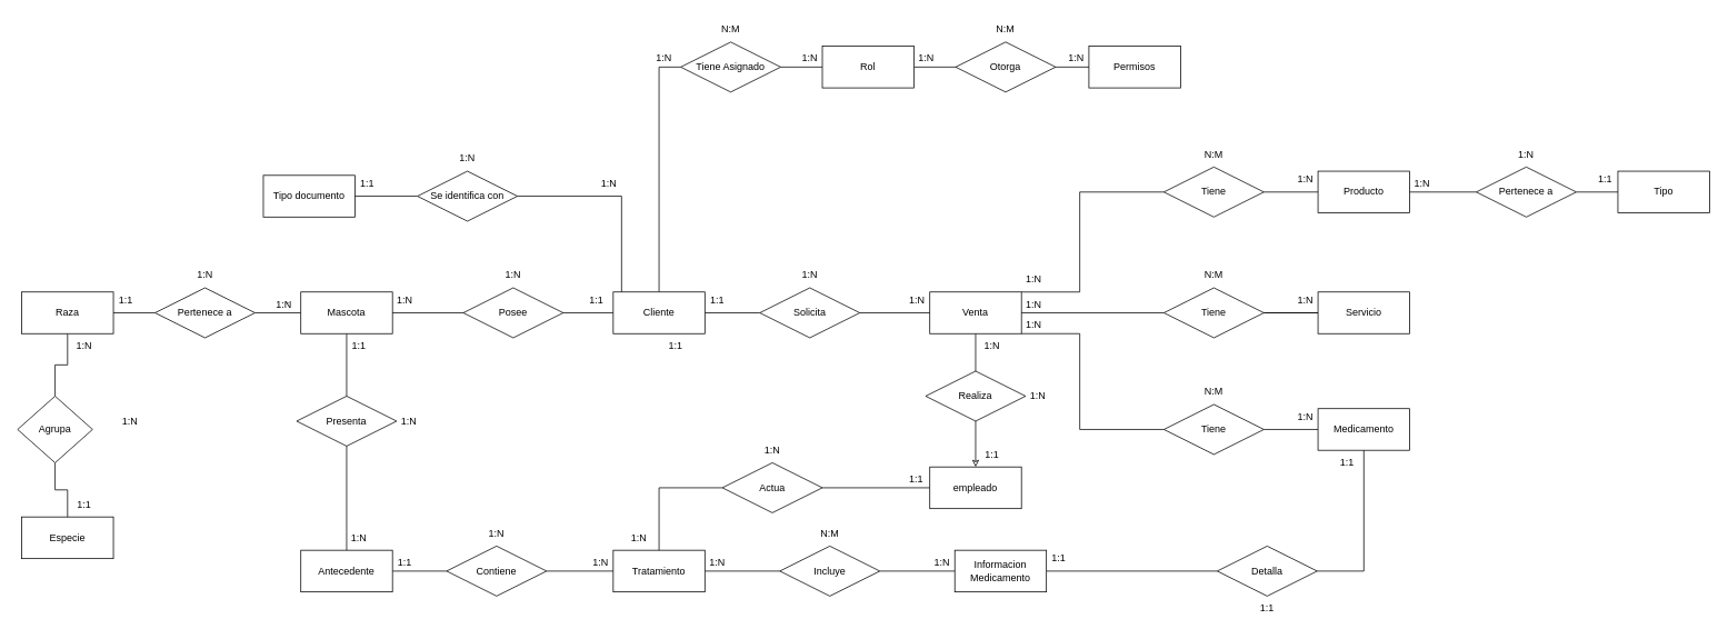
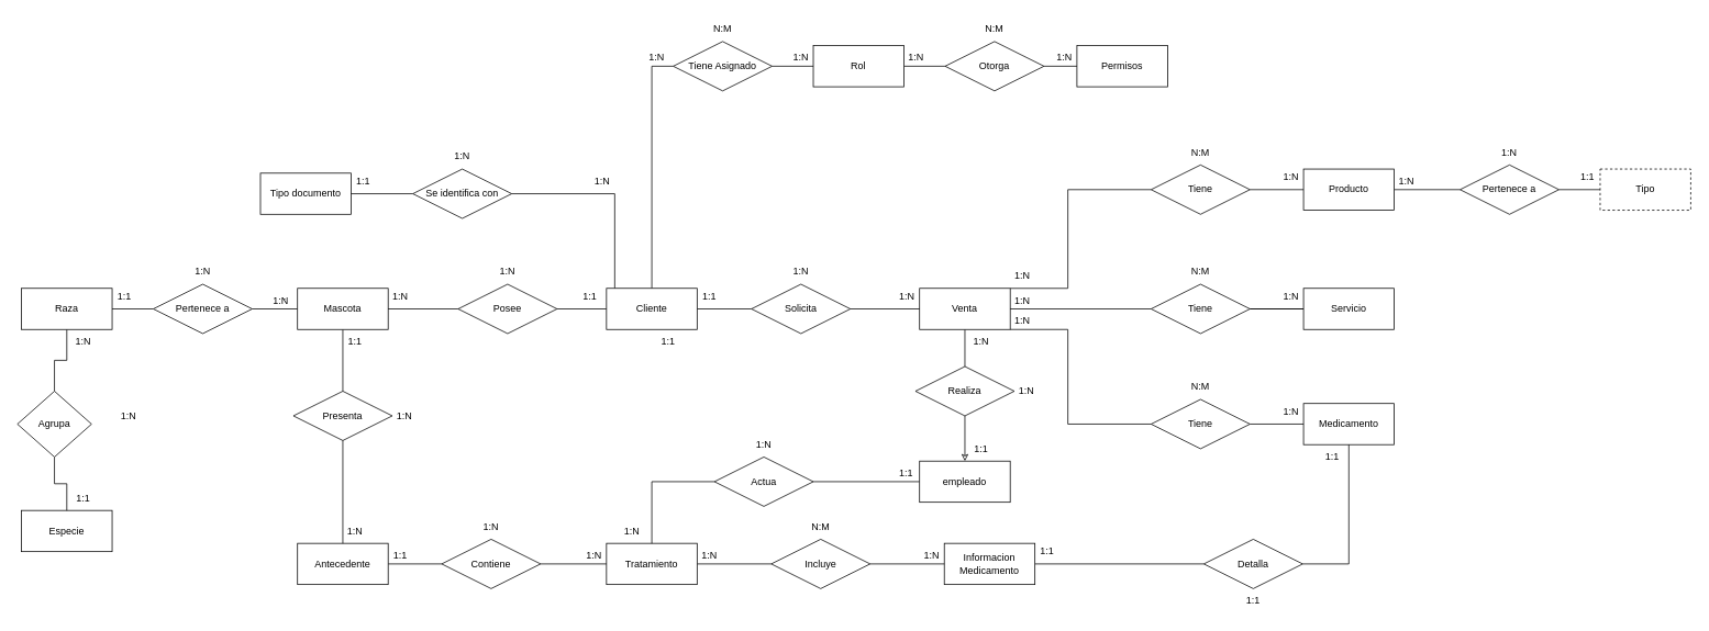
- <mxCell id="53" value="Tipo" style="html=1;whiteSpace=wrap;" parent="1" vertex="1"><mxGeometry x="1941" y="205" width="110" height="50" as="geometry" /></mxCell>
+ <mxCell id="53" value="Tipo" style="html=1;whiteSpace=wrap;dashed=1;" parent="1" vertex="1"><mxGeometry x="1941" y="205" width="110" height="50" as="geometry" /></mxCell>
